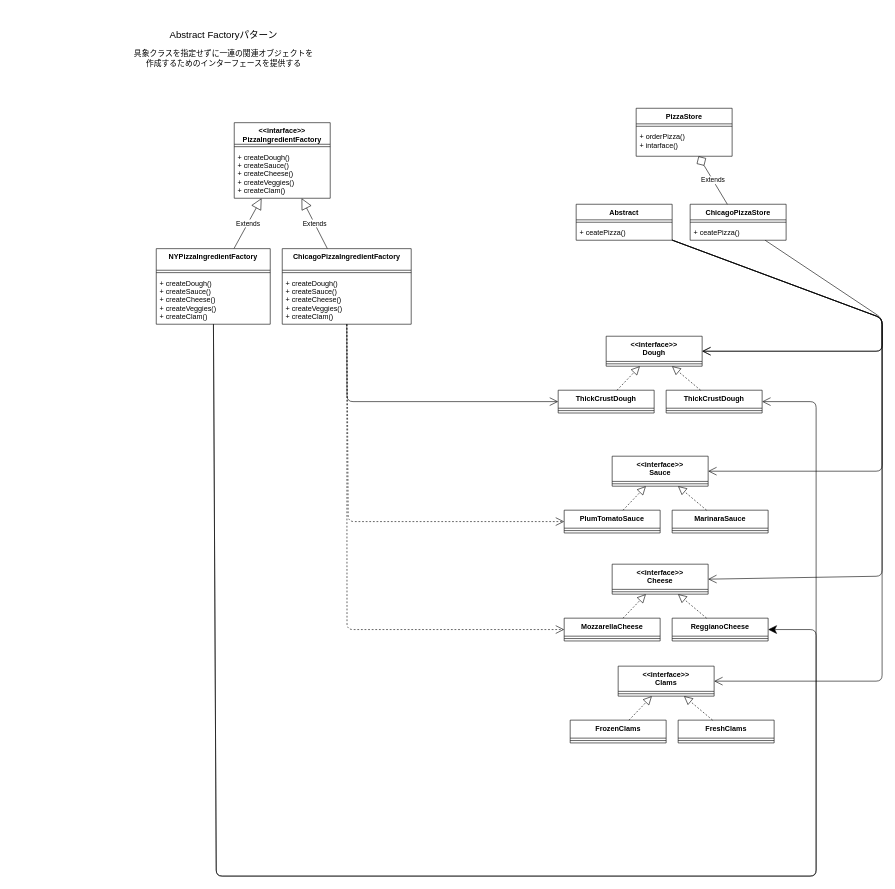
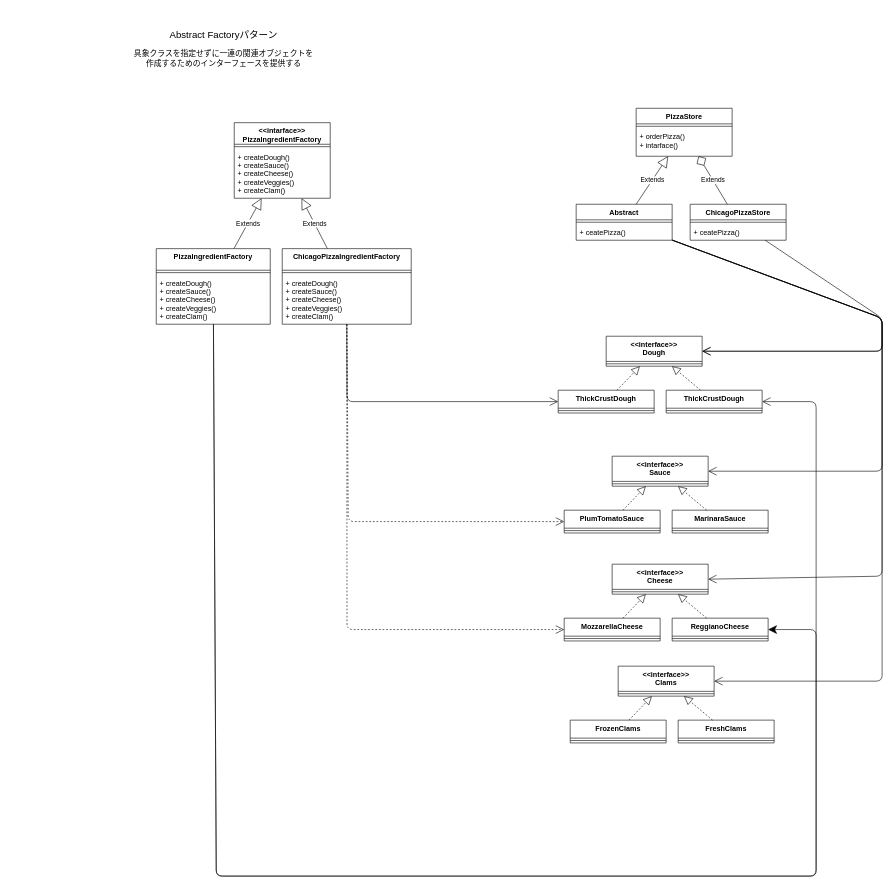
+ <mxCell id="11" value="Extends" style="endArrow=block;endSize=16;endFill=0;html=1;" edge="1" parent="1" source="5" target="2"><mxGeometry width="160" relative="1" as="geometry"><mxPoint x="940" y="420" as="sourcePoint" /><mxPoint x="1100" y="420" as="targetPoint" /></mxGeometry></mxCell>
- <mxCell id="19" value="NYPizzaIngredientFactory" style="swimlane;fontStyle=1;align=center;verticalAlign=top;childLayout=stackLayout;horizontal=1;startSize=36;horizontalStack=0;resizeParent=1;resizeParentMax=0;resizeLast=0;collapsible=1;marginBottom=0;" vertex="1" parent="1"><mxGeometry x="260" y="414" width="190" height="126" as="geometry" /></mxCell>
+ <mxCell id="19" value="PizzaIngredientFactory" style="swimlane;fontStyle=1;align=center;verticalAlign=top;childLayout=stackLayout;horizontal=1;startSize=36;horizontalStack=0;resizeParent=1;resizeParentMax=0;resizeLast=0;collapsible=1;marginBottom=0;" vertex="1" parent="1"><mxGeometry x="260" y="414" width="190" height="126" as="geometry" /></mxCell>
